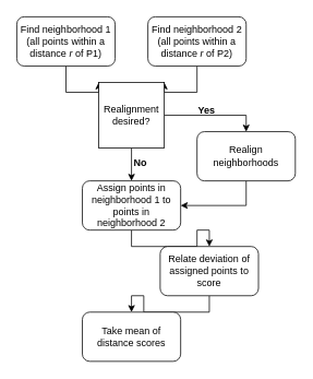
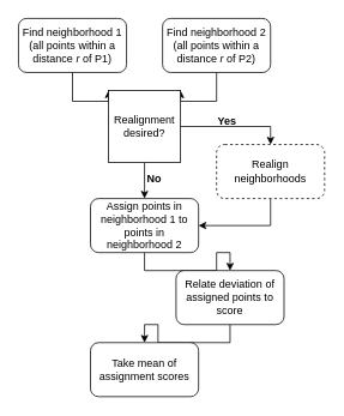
- <mxCell id="10" value="Realign neighborhoods" style="rounded=1;whiteSpace=wrap;html=1;" parent="1" vertex="1"><mxGeometry x="240" y="160" width="120" height="60" as="geometry" /></mxCell>
+ <mxCell id="10" value="Realign neighborhoods" style="rounded=1;whiteSpace=wrap;html=1;dashed=1;" parent="1" vertex="1"><mxGeometry x="240" y="160" width="120" height="60" as="geometry" /></mxCell>
- <mxCell id="15" value="Take mean of distance scores" style="rounded=1;whiteSpace=wrap;html=1;" parent="1" vertex="1"><mxGeometry x="100" y="380" width="120" height="60" as="geometry" /></mxCell>
+ <mxCell id="15" value="Take mean of assignment scores" style="rounded=1;whiteSpace=wrap;html=1;" parent="1" vertex="1"><mxGeometry x="100" y="380" width="120" height="60" as="geometry" /></mxCell>
